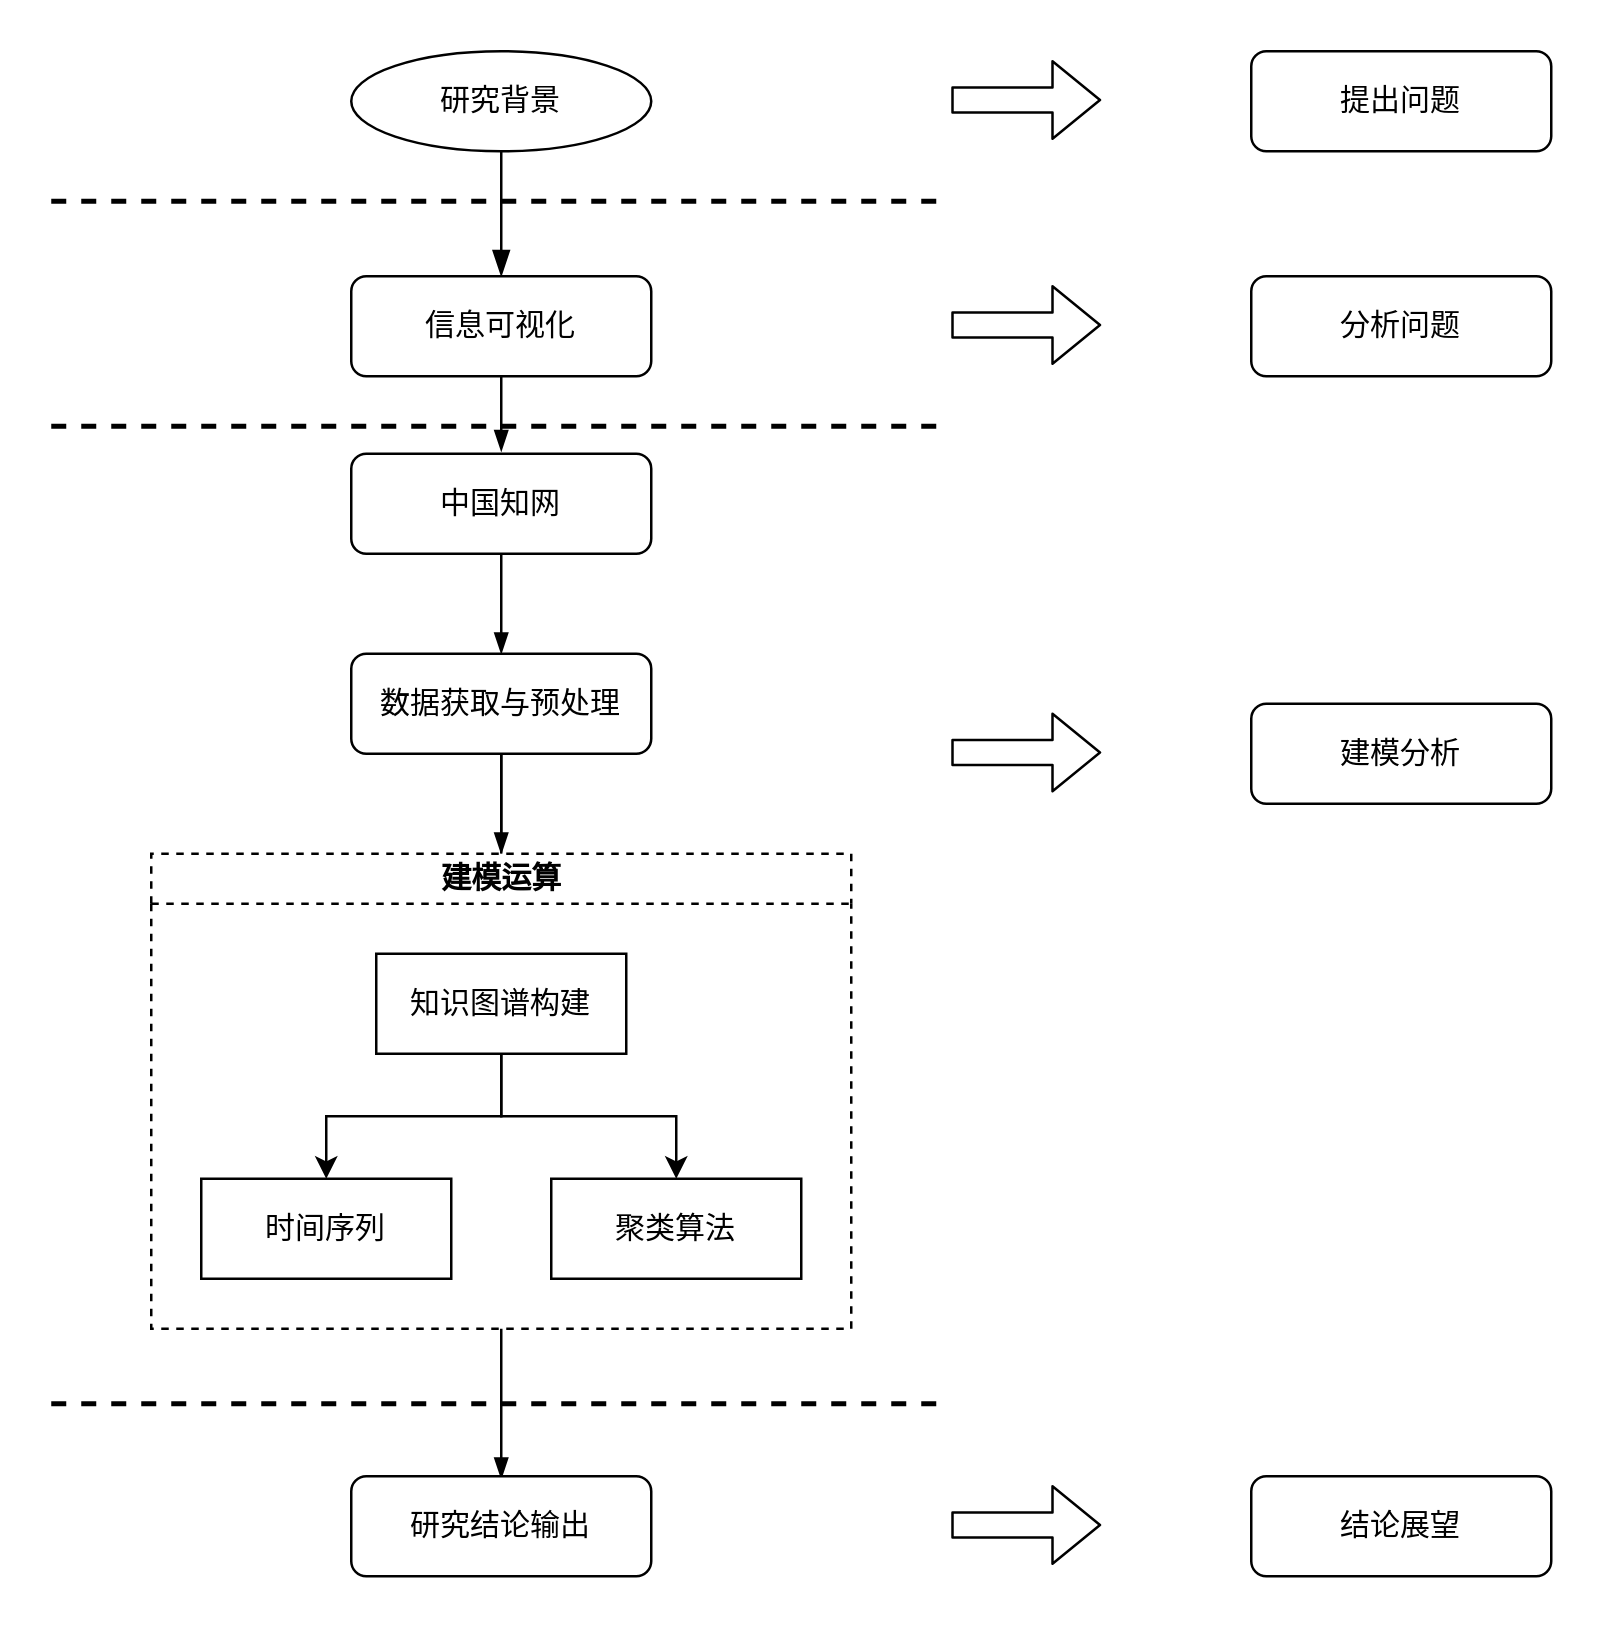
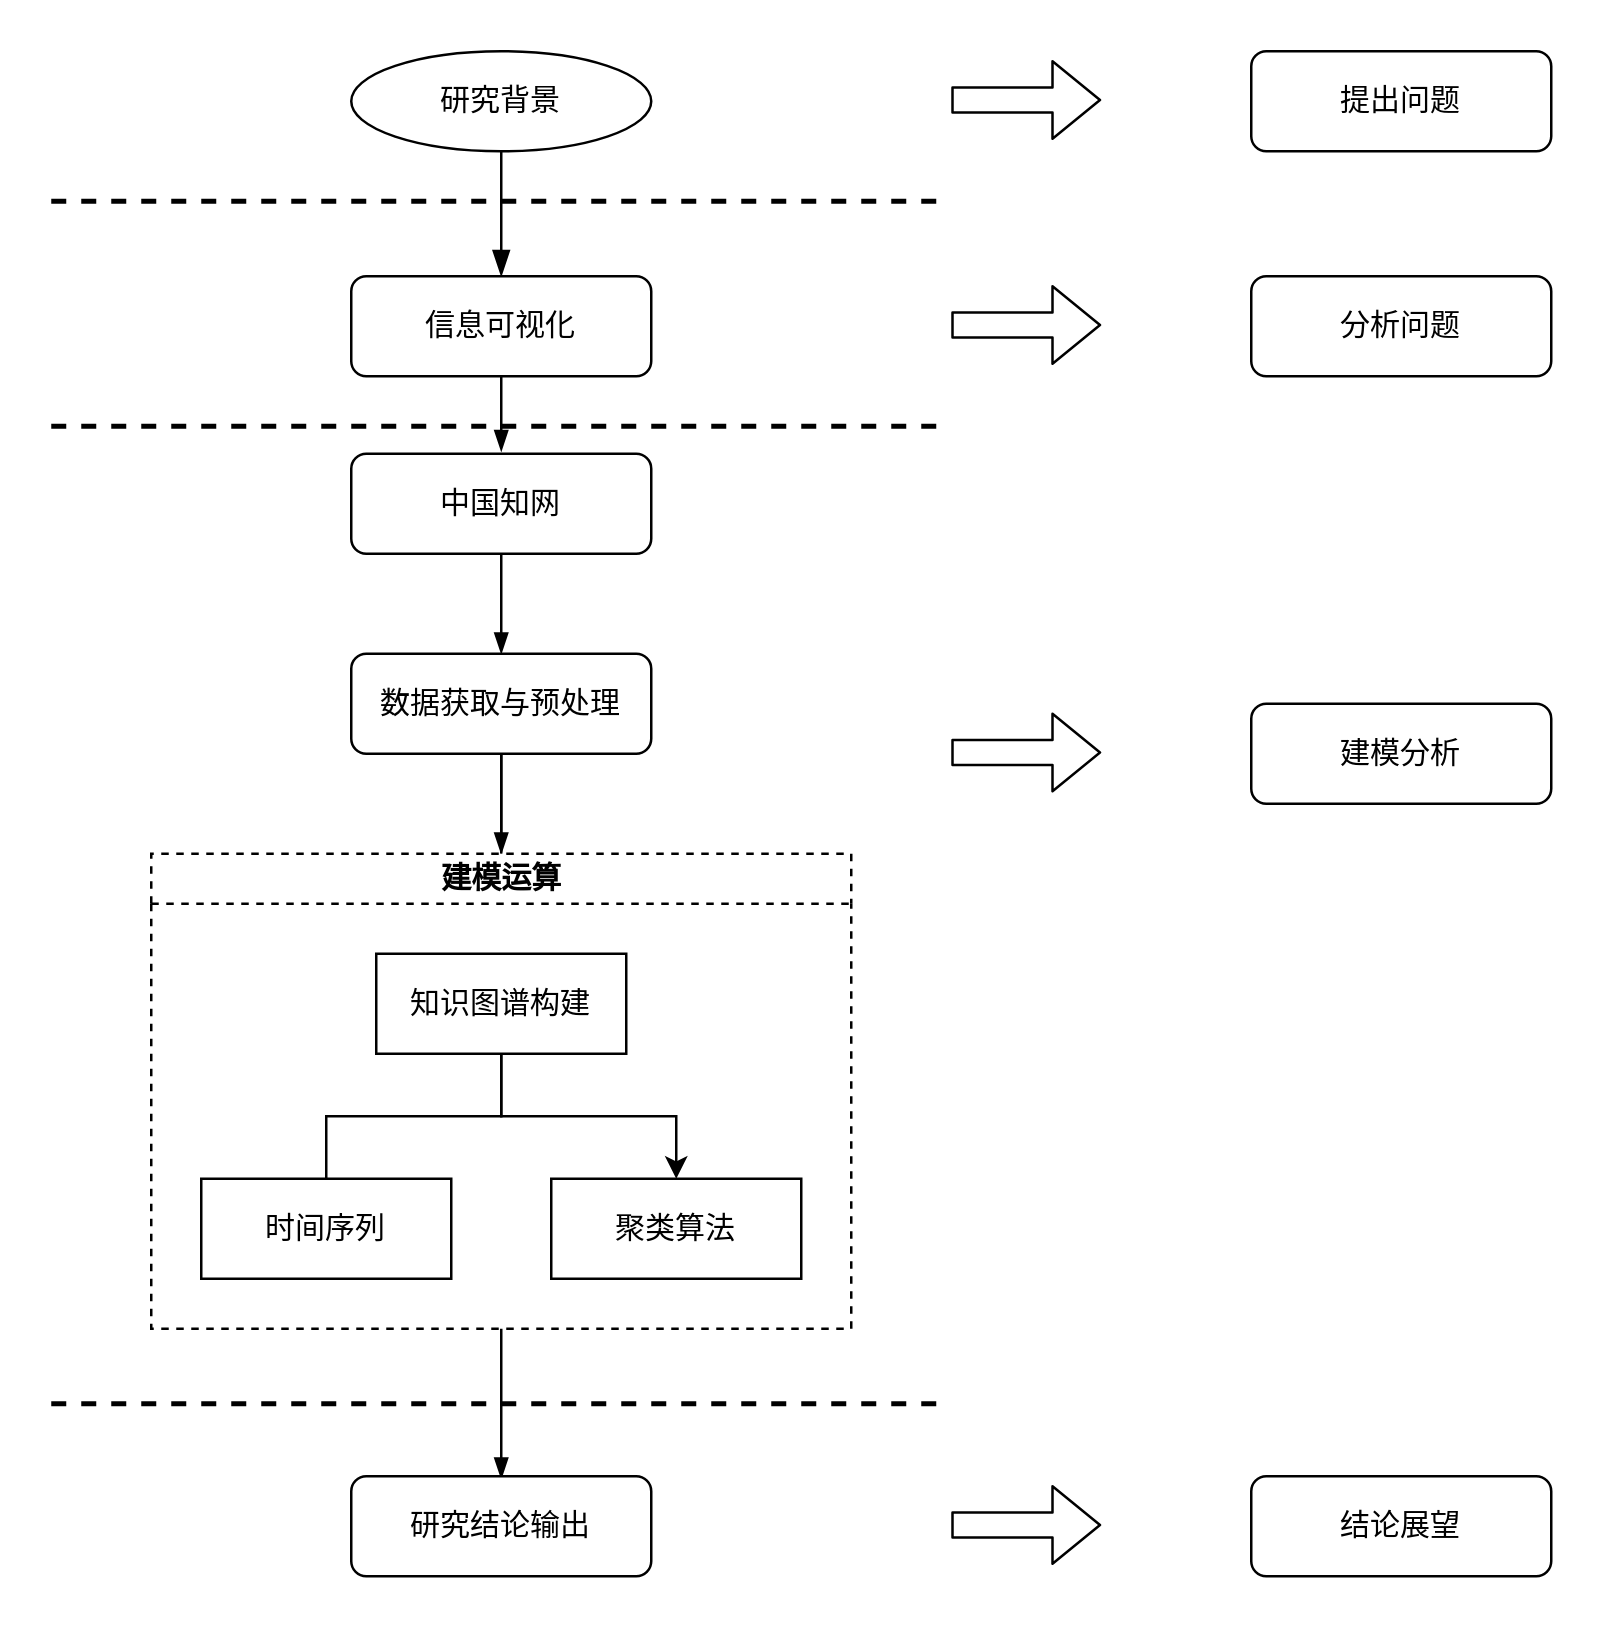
- <mxCell id="24" value="" style="edgeStyle=elbowEdgeStyle;elbow=vertical;html=1;rounded=0;" parent="21" source="22" target="23" edge="1"><mxGeometry relative="1" as="geometry" /></mxCell>
+ <mxCell id="24" value="" style="edgeStyle=elbowEdgeStyle;elbow=vertical;html=1;rounded=0;endArrow=none;" parent="21" source="22" target="23" edge="1"><mxGeometry relative="1" as="geometry" /></mxCell>
